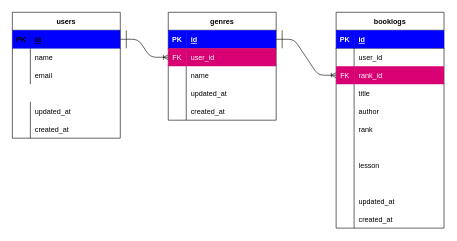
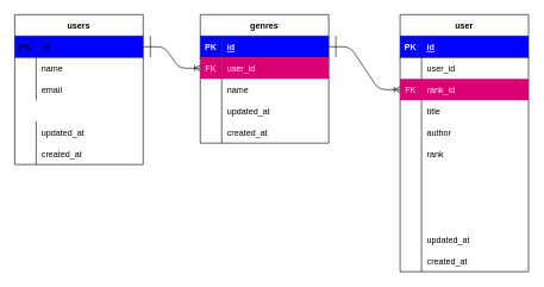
- <mxCell id="30" value="booklogs" style="shape=table;startSize=30;container=1;collapsible=1;childLayout=tableLayout;fixedRows=1;rowLines=0;fontStyle=1;align=center;resizeLast=1;" parent="1" vertex="1"><mxGeometry x="560" y="20" width="180" height="360" as="geometry" /></mxCell>
+ <mxCell id="30" value="user" style="shape=table;startSize=30;container=1;collapsible=1;childLayout=tableLayout;fixedRows=1;rowLines=0;fontStyle=1;align=center;resizeLast=1;" parent="1" vertex="1"><mxGeometry x="560" y="20" width="180" height="360" as="geometry" /></mxCell>
- <mxCell id="45" value="lesson" style="shape=partialRectangle;connectable=0;fillColor=none;top=0;left=0;bottom=0;right=0;align=left;spacingLeft=6;overflow=hidden;" parent="1" vertex="1"><mxGeometry x="590" y="260" width="150" height="30" as="geometry"><mxRectangle width="150" height="30" as="alternateBounds" /></mxGeometry></mxCell>
